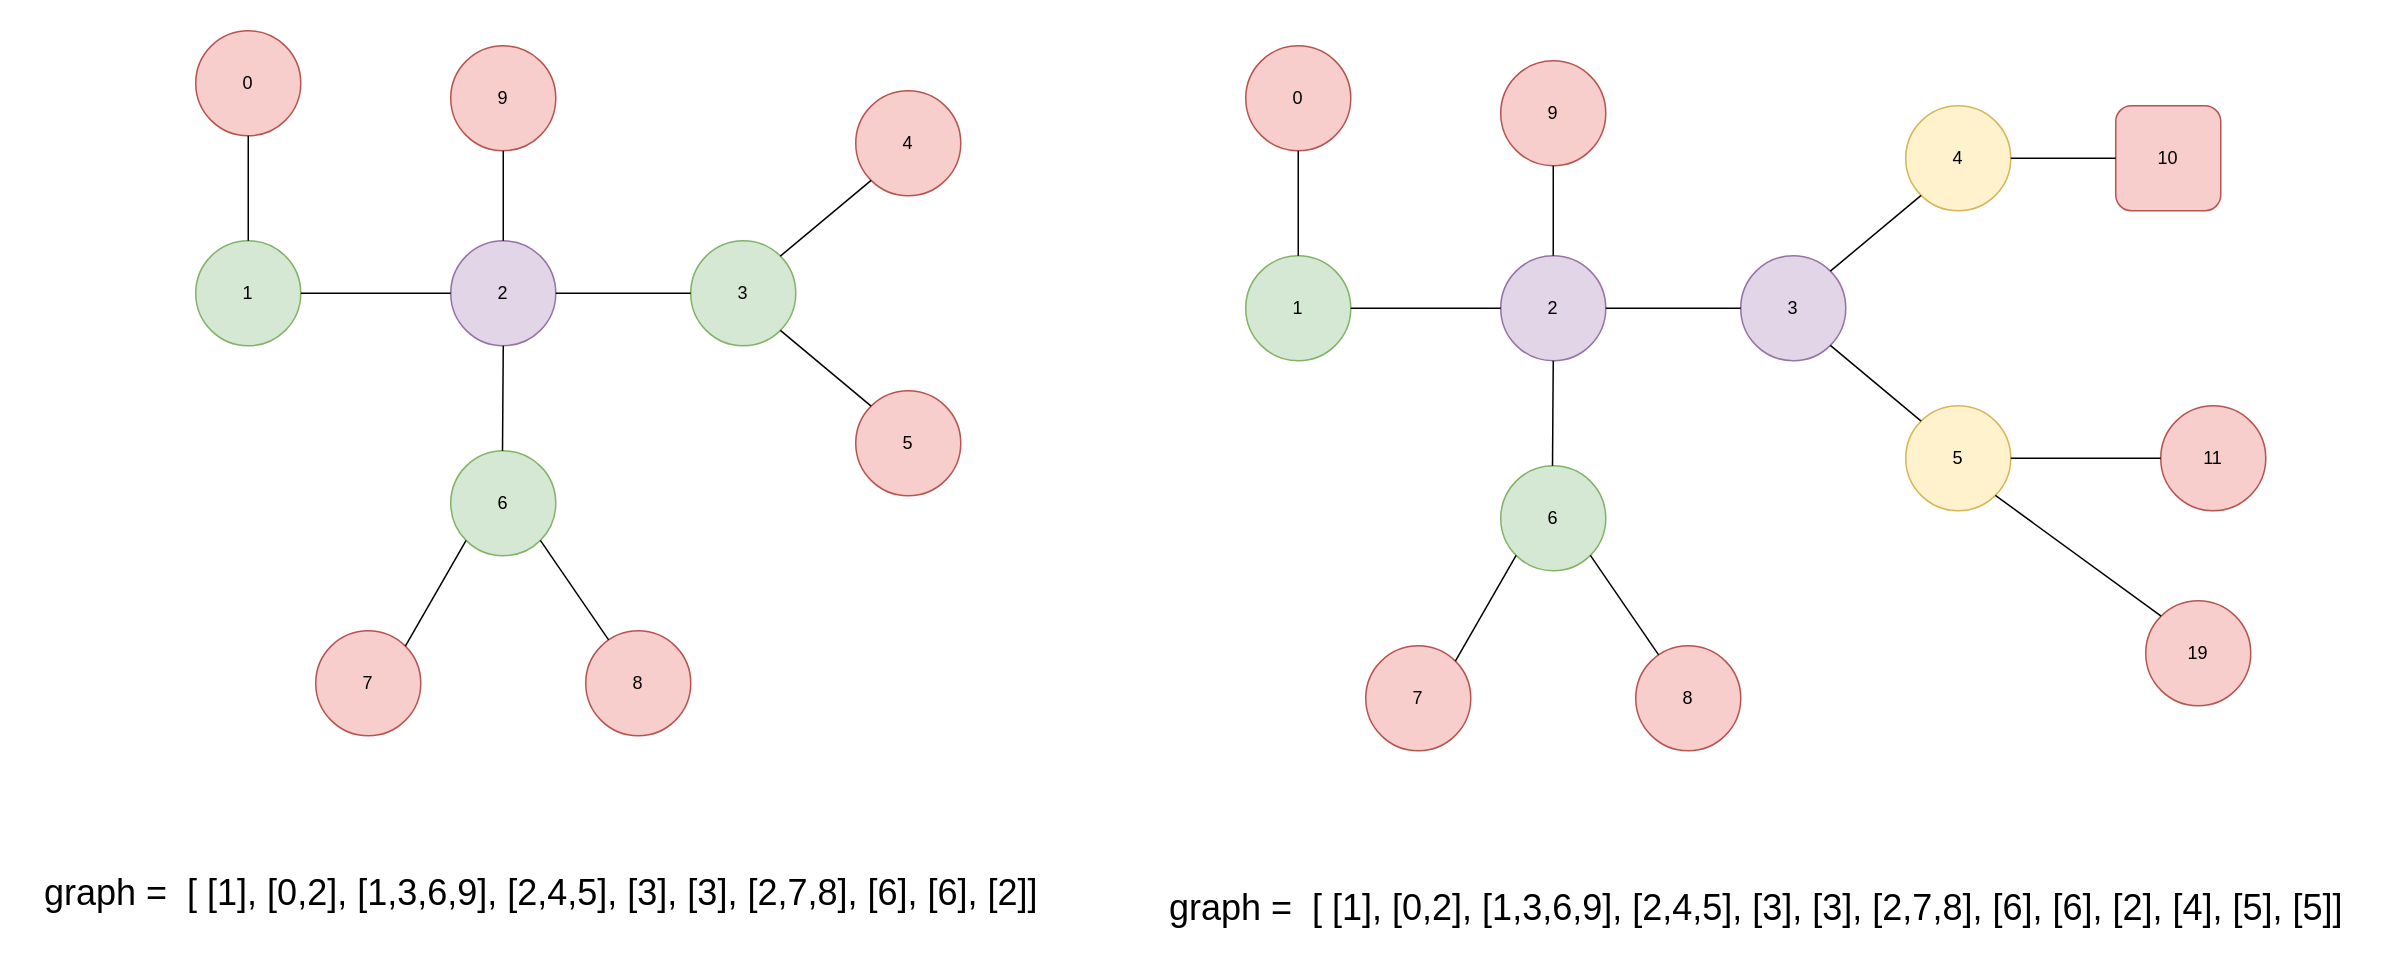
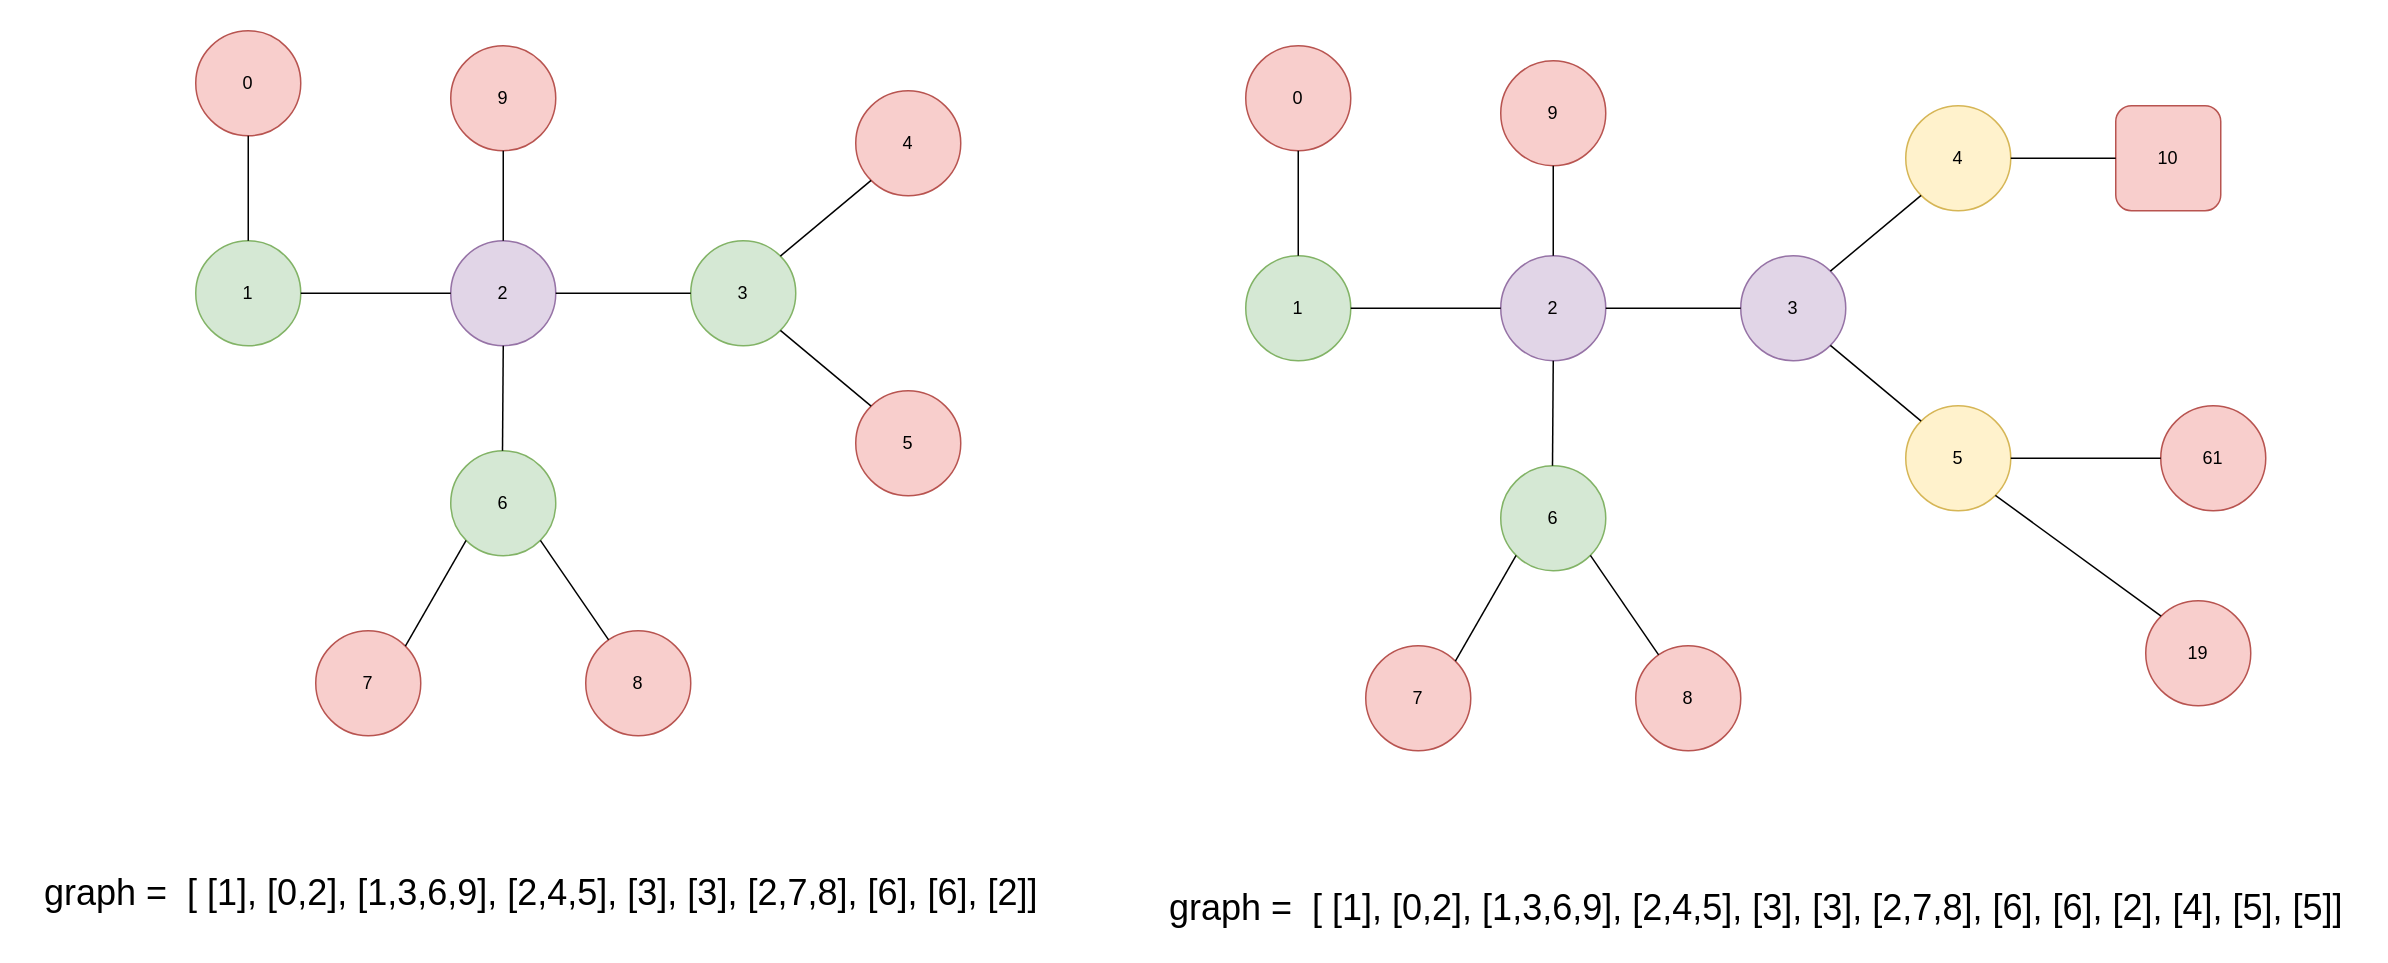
- <mxCell id="42" value="11" style="ellipse;whiteSpace=wrap;html=1;fillColor=#f8cecc;strokeColor=#b85450;" vertex="1" parent="1"><mxGeometry x="1440" y="270" width="70" height="70" as="geometry" /></mxCell>
+ <mxCell id="42" value="61" style="ellipse;whiteSpace=wrap;html=1;fillColor=#f8cecc;strokeColor=#b85450;" vertex="1" parent="1"><mxGeometry x="1440" y="270" width="70" height="70" as="geometry" /></mxCell>
